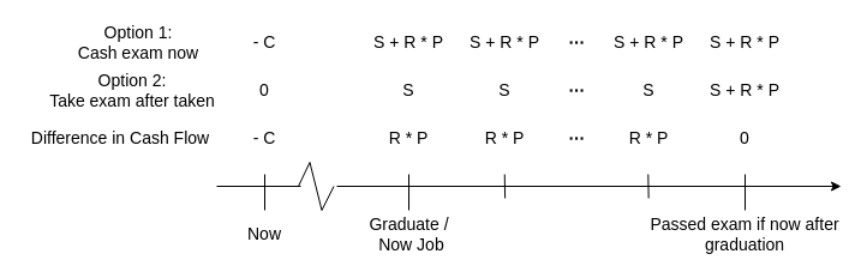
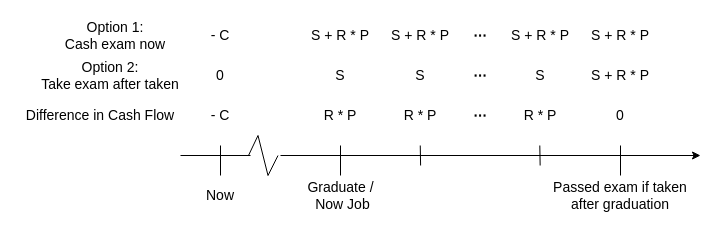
- <mxCell id="8" value="&lt;font style=&quot;font-size: 14px&quot;&gt;Passed exam if now after graduation&lt;/font&gt;" style="text;html=1;strokeColor=none;fillColor=none;align=center;verticalAlign=middle;whiteSpace=wrap;rounded=0;" parent="1" vertex="1"><mxGeometry x="540" y="185" width="160" height="20" as="geometry" /></mxCell>
+ <mxCell id="8" value="&lt;font style=&quot;font-size: 14px&quot;&gt;Passed exam if taken after graduation&lt;/font&gt;" style="text;html=1;strokeColor=none;fillColor=none;align=center;verticalAlign=middle;whiteSpace=wrap;rounded=0;" parent="1" vertex="1"><mxGeometry x="540" y="185" width="160" height="20" as="geometry" /></mxCell>
